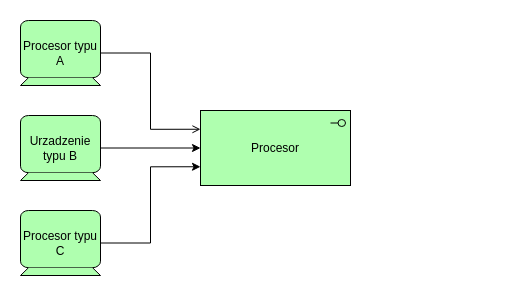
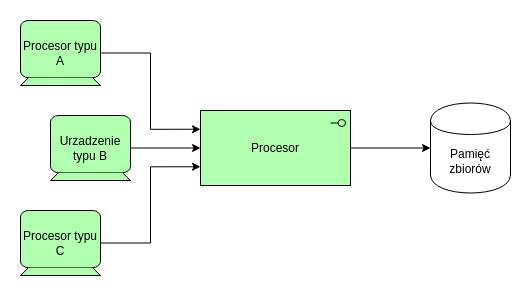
- <mxCell id="2" style="edgeStyle=orthogonalEdgeStyle;rounded=0;orthogonalLoop=1;jettySize=auto;html=1;entryX=0;entryY=0.25;entryDx=0;entryDy=0;entryPerimeter=0;endArrow=open;" edge="1" parent="1" source="3" target="9"><mxGeometry relative="1" as="geometry" /></mxCell>
+ <mxCell id="2" style="edgeStyle=orthogonalEdgeStyle;rounded=0;orthogonalLoop=1;jettySize=auto;html=1;entryX=0;entryY=0.25;entryDx=0;entryDy=0;entryPerimeter=0;" edge="1" parent="1" source="3" target="9"><mxGeometry relative="1" as="geometry" /></mxCell>
- <mxCell id="5" value="&lt;span style=&quot;white-space: normal&quot;&gt;Urzadzenie typu B&lt;/span&gt;" style="html=1;outlineConnect=0;whiteSpace=wrap;fillColor=#AFFFAF;strokeColor=#000000;shape=mxgraph.archimate3.device;" vertex="1" parent="1"><mxGeometry x="20" y="115" width="80" height="65" as="geometry" /></mxCell>
+ <mxCell id="5" value="&lt;span style=&quot;white-space: normal&quot;&gt;Urzadzenie typu B&lt;/span&gt;" style="html=1;outlineConnect=0;whiteSpace=wrap;fillColor=#AFFFAF;strokeColor=#000000;shape=mxgraph.archimate3.device;" vertex="1" parent="1"><mxGeometry x="50" y="115" width="80" height="65" as="geometry" /></mxCell>
+ <mxCell id="8" style="edgeStyle=orthogonalEdgeStyle;rounded=0;orthogonalLoop=1;jettySize=auto;html=1;entryX=0;entryY=0.5;entryDx=0;entryDy=0;" edge="1" parent="1" source="9" target="10"><mxGeometry relative="1" as="geometry" /></mxCell>
+ <mxCell id="10" value="Pamięć zbiorów" style="shape=cylinder;whiteSpace=wrap;html=1;boundedLbl=1;backgroundOutline=1;" vertex="1" parent="1"><mxGeometry x="430" y="102.5" width="80" height="90" as="geometry" /></mxCell>
